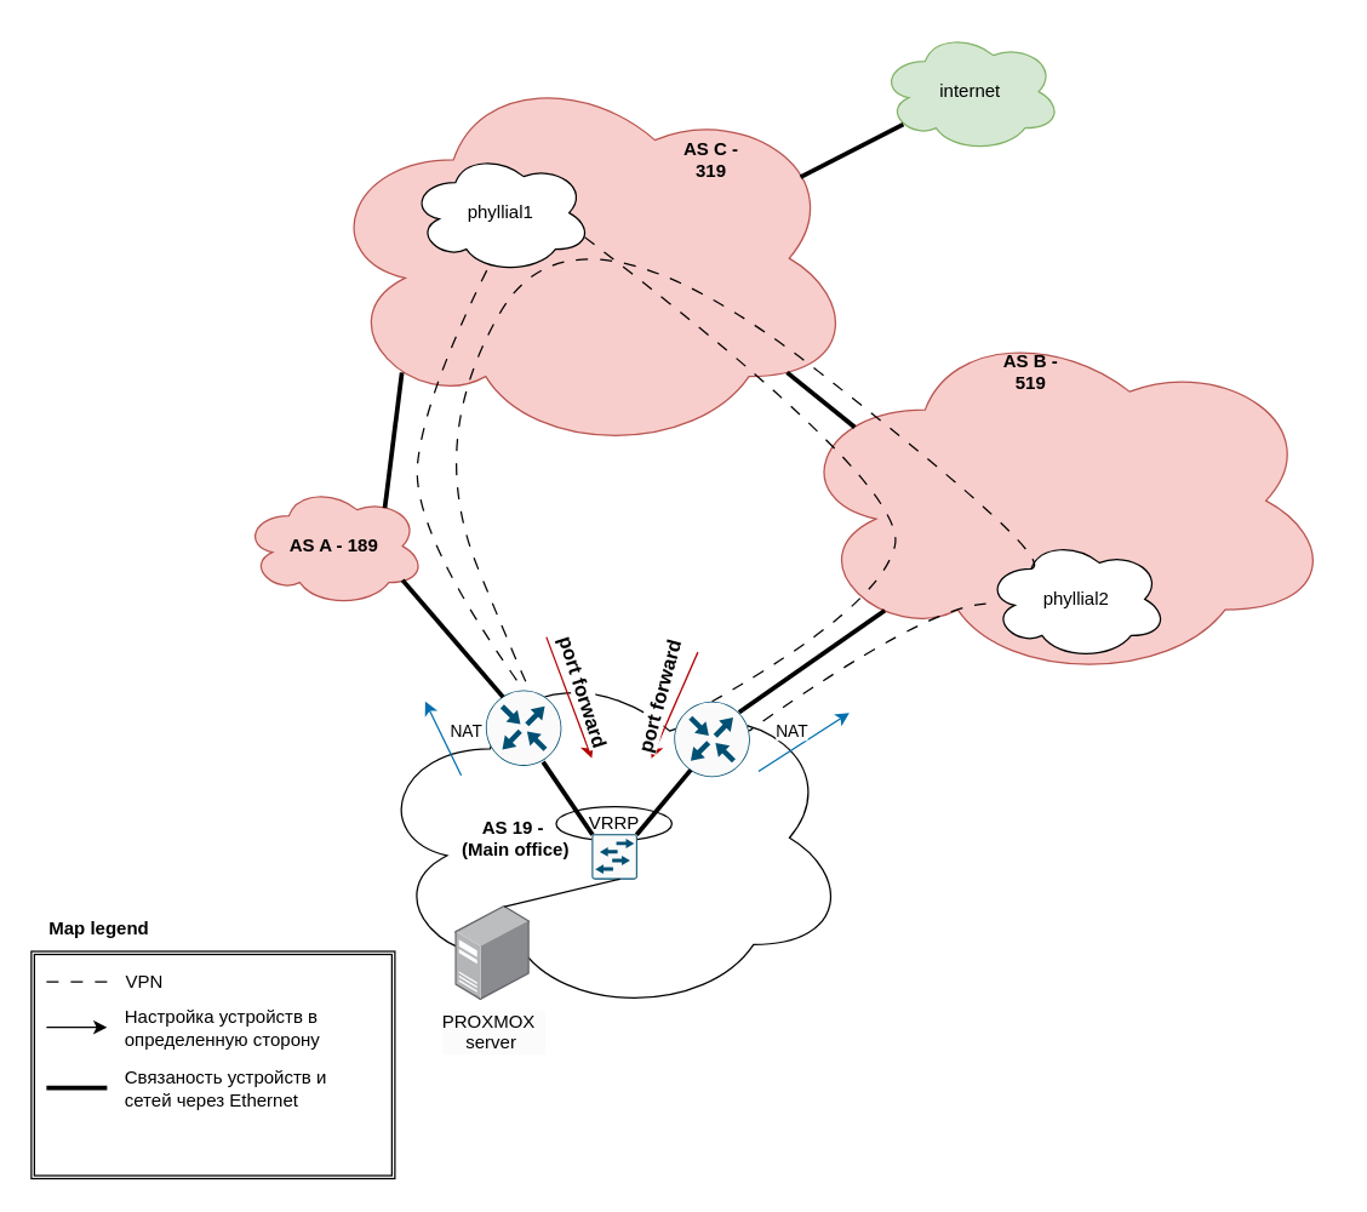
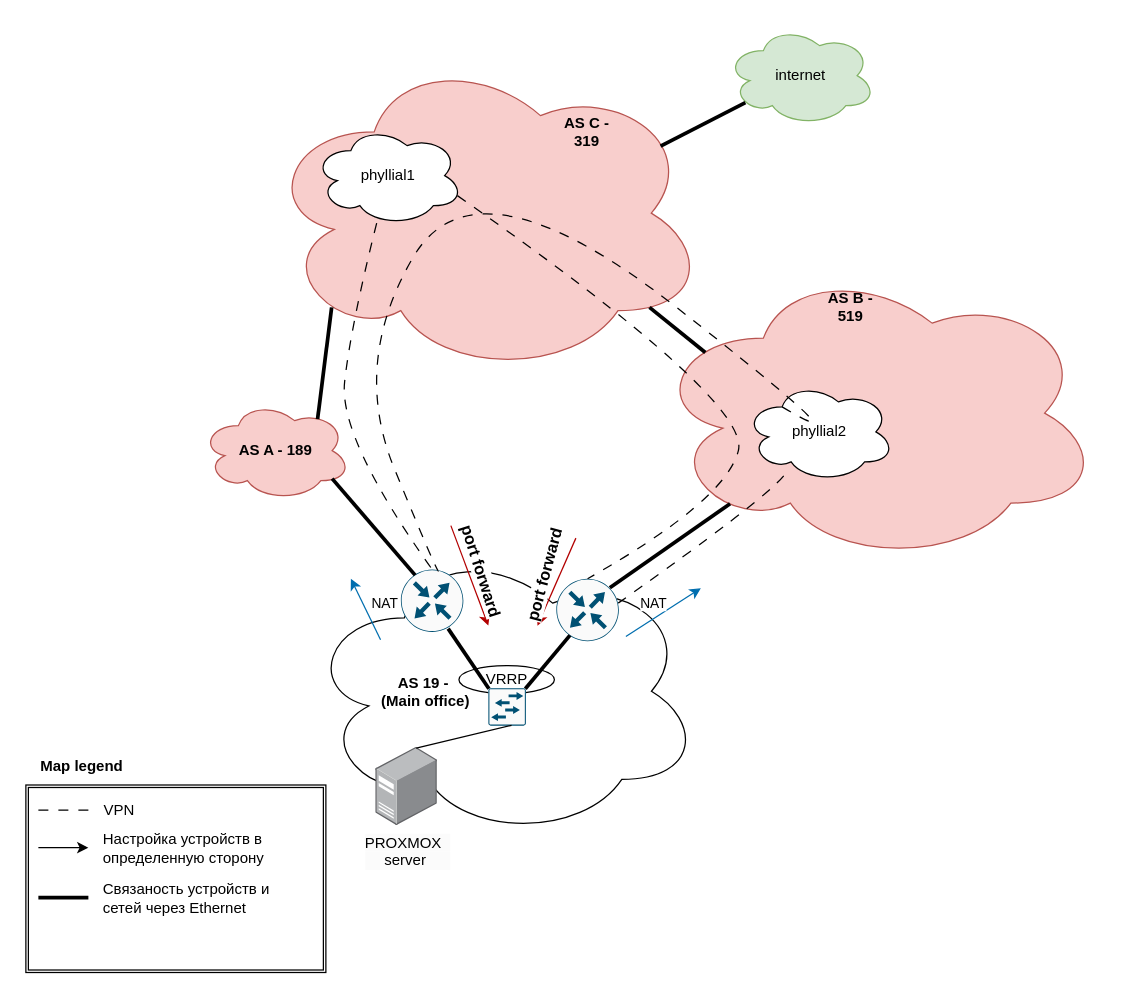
- <mxCell id="6" value="phyllial1" style="ellipse;shape=cloud;whiteSpace=wrap;html=1;" parent="1" vertex="1"><mxGeometry x="270" y="100" width="120" height="80" as="geometry" /></mxCell>
+ <mxCell id="6" value="phyllial1" style="ellipse;shape=cloud;whiteSpace=wrap;html=1;" parent="1" vertex="1"><mxGeometry x="250" y="100" width="120" height="80" as="geometry" /></mxCell>
- <mxCell id="7" value="phyllial2" style="ellipse;shape=cloud;whiteSpace=wrap;html=1;" parent="1" vertex="1"><mxGeometry x="650" y="355" width="120" height="80" as="geometry" /></mxCell>
+ <mxCell id="7" value="phyllial2" style="ellipse;shape=cloud;whiteSpace=wrap;html=1;" parent="1" vertex="1"><mxGeometry x="595" y="305" width="120" height="80" as="geometry" /></mxCell>
